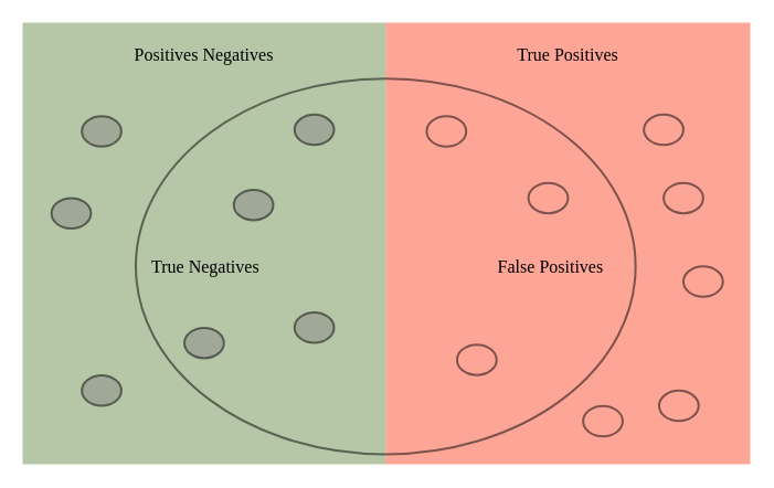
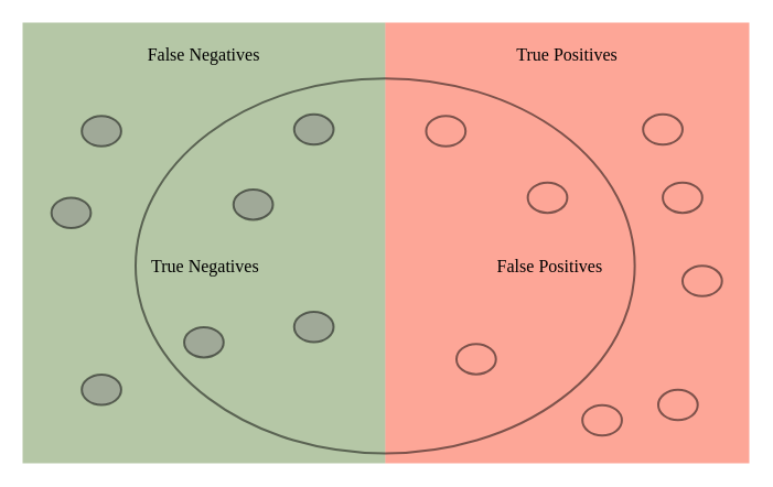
- <mxCell id="6" value="Positives Negatives" style="whiteSpace=wrap;html=1;shadow=0;glass=0;labelBackgroundColor=none;strokeColor=none;strokeWidth=1;fillColor=#6D904F;gradientColor=none;fontFamily=Palatino;fontSize=16;fontColor=#00000000000000000000;align=center;opacity=50;verticalAlign=top;spacingBottom=15;spacing=15;" parent="4" vertex="1"><mxGeometry width="328.812" height="400" as="geometry" /></mxCell>
+ <mxCell id="6" value="False Negatives" style="whiteSpace=wrap;html=1;shadow=0;glass=0;labelBackgroundColor=none;strokeColor=none;strokeWidth=1;fillColor=#6D904F;gradientColor=none;fontFamily=Palatino;fontSize=16;fontColor=#00000000000000000000;align=center;opacity=50;verticalAlign=top;spacingBottom=15;spacing=15;" parent="4" vertex="1"><mxGeometry width="328.812" height="400" as="geometry" /></mxCell>
